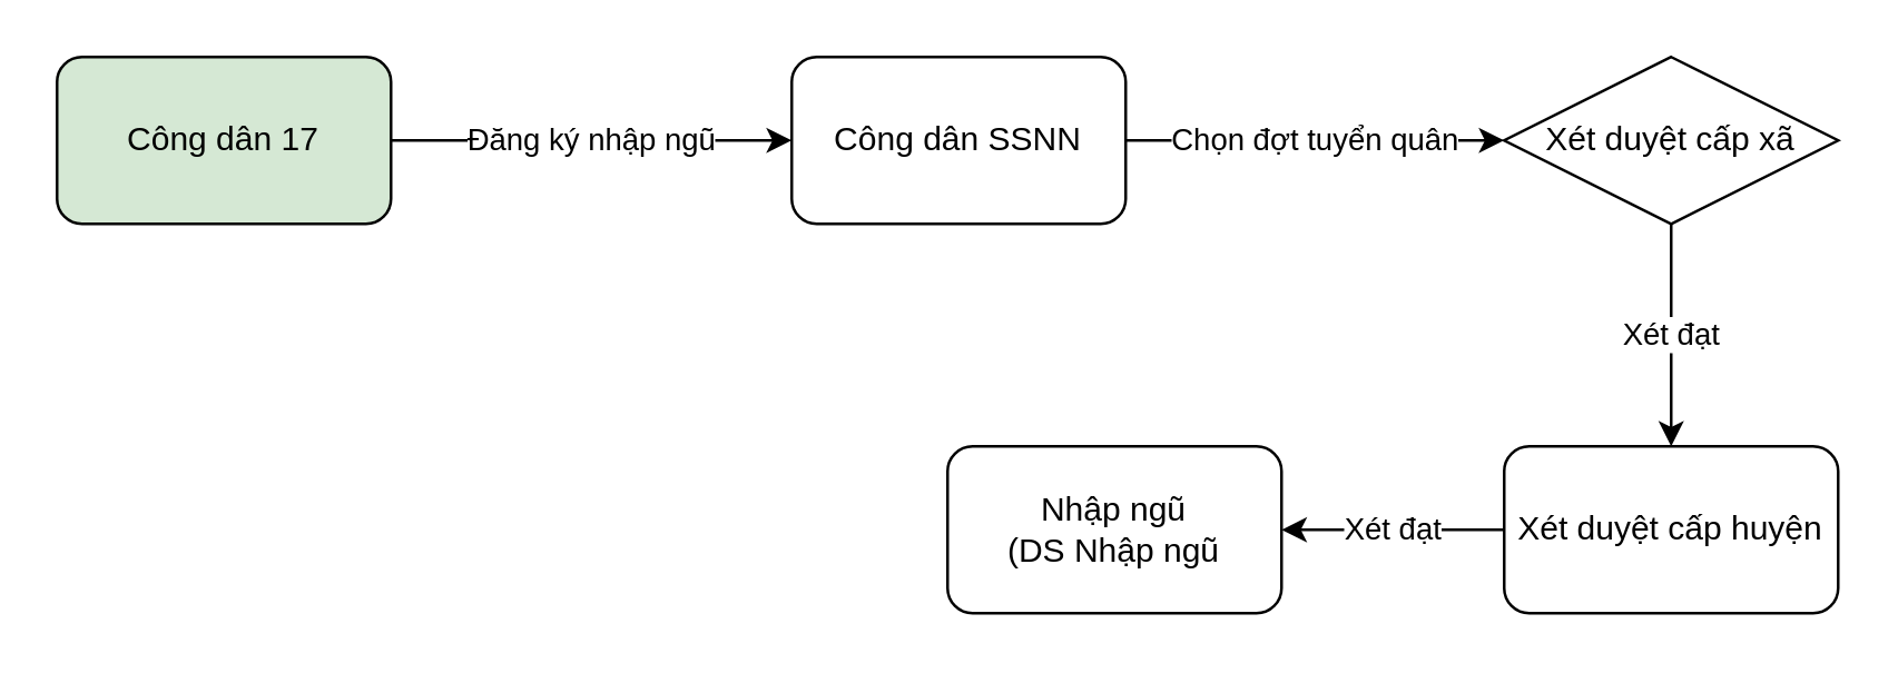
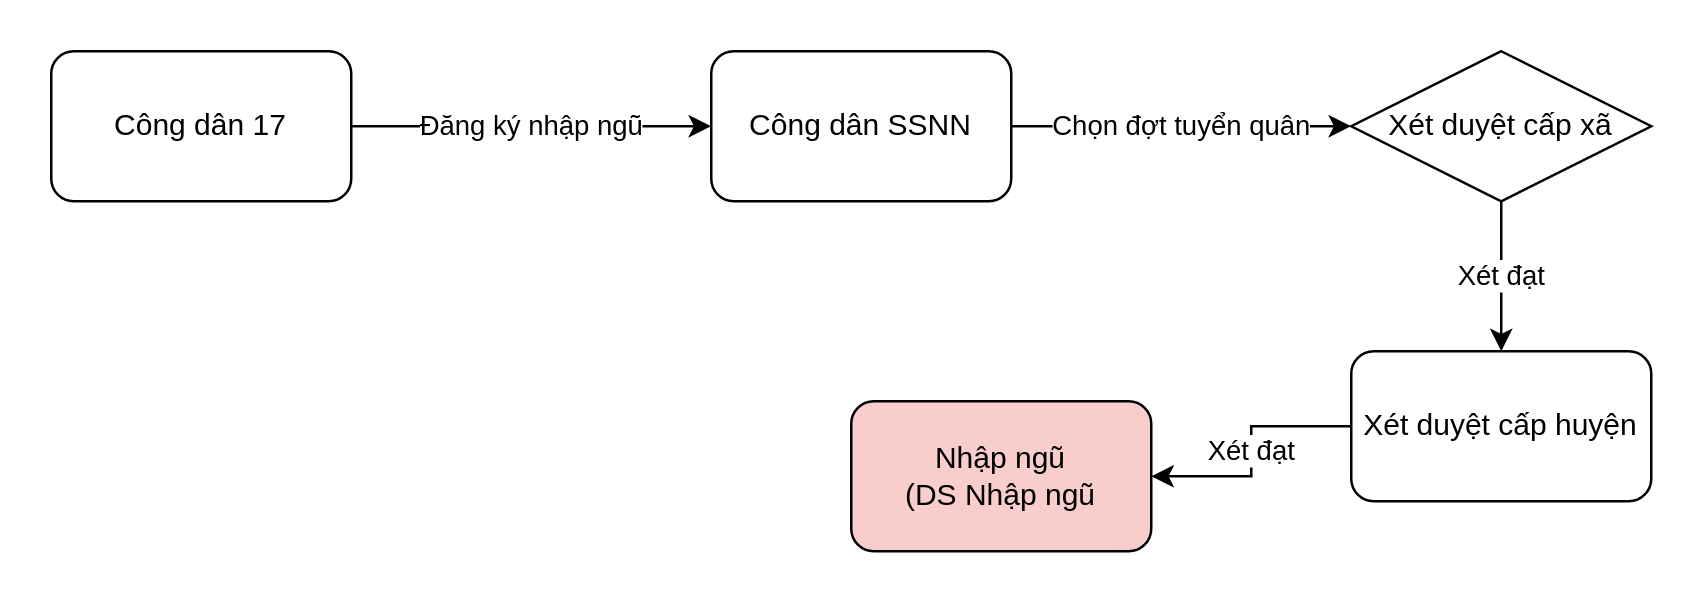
- <mxCell id="3" value="Công dân 17" style="rounded=1;whiteSpace=wrap;html=1;fillColor=#d5e8d4;" vertex="1" parent="1"><mxGeometry x="20" y="20" width="120" height="60" as="geometry" /></mxCell>
+ <mxCell id="3" value="Công dân 17" style="rounded=1;whiteSpace=wrap;html=1;" vertex="1" parent="1"><mxGeometry x="20" y="20" width="120" height="60" as="geometry" /></mxCell>
- <mxCell id="10" value="Nhập ngũ&lt;br&gt;(DS Nhập ngũ" style="whiteSpace=wrap;html=1;rounded=1;" vertex="1" parent="1"><mxGeometry x="340" y="160" width="120" height="60" as="geometry" /></mxCell>
+ <mxCell id="10" value="Nhập ngũ&lt;br&gt;(DS Nhập ngũ" style="whiteSpace=wrap;html=1;rounded=1;fillColor=#f8cecc;" vertex="1" parent="1"><mxGeometry x="340" y="160" width="120" height="60" as="geometry" /></mxCell>
- <mxCell id="9" value="Xét duyệt cấp huyện" style="whiteSpace=wrap;html=1;rounded=1;" vertex="1" parent="1"><mxGeometry x="540" y="160" width="120" height="60" as="geometry" /></mxCell>
+ <mxCell id="9" value="Xét duyệt cấp huyện" style="whiteSpace=wrap;html=1;rounded=1;" vertex="1" parent="1"><mxGeometry x="540" y="140" width="120" height="60" as="geometry" /></mxCell>
